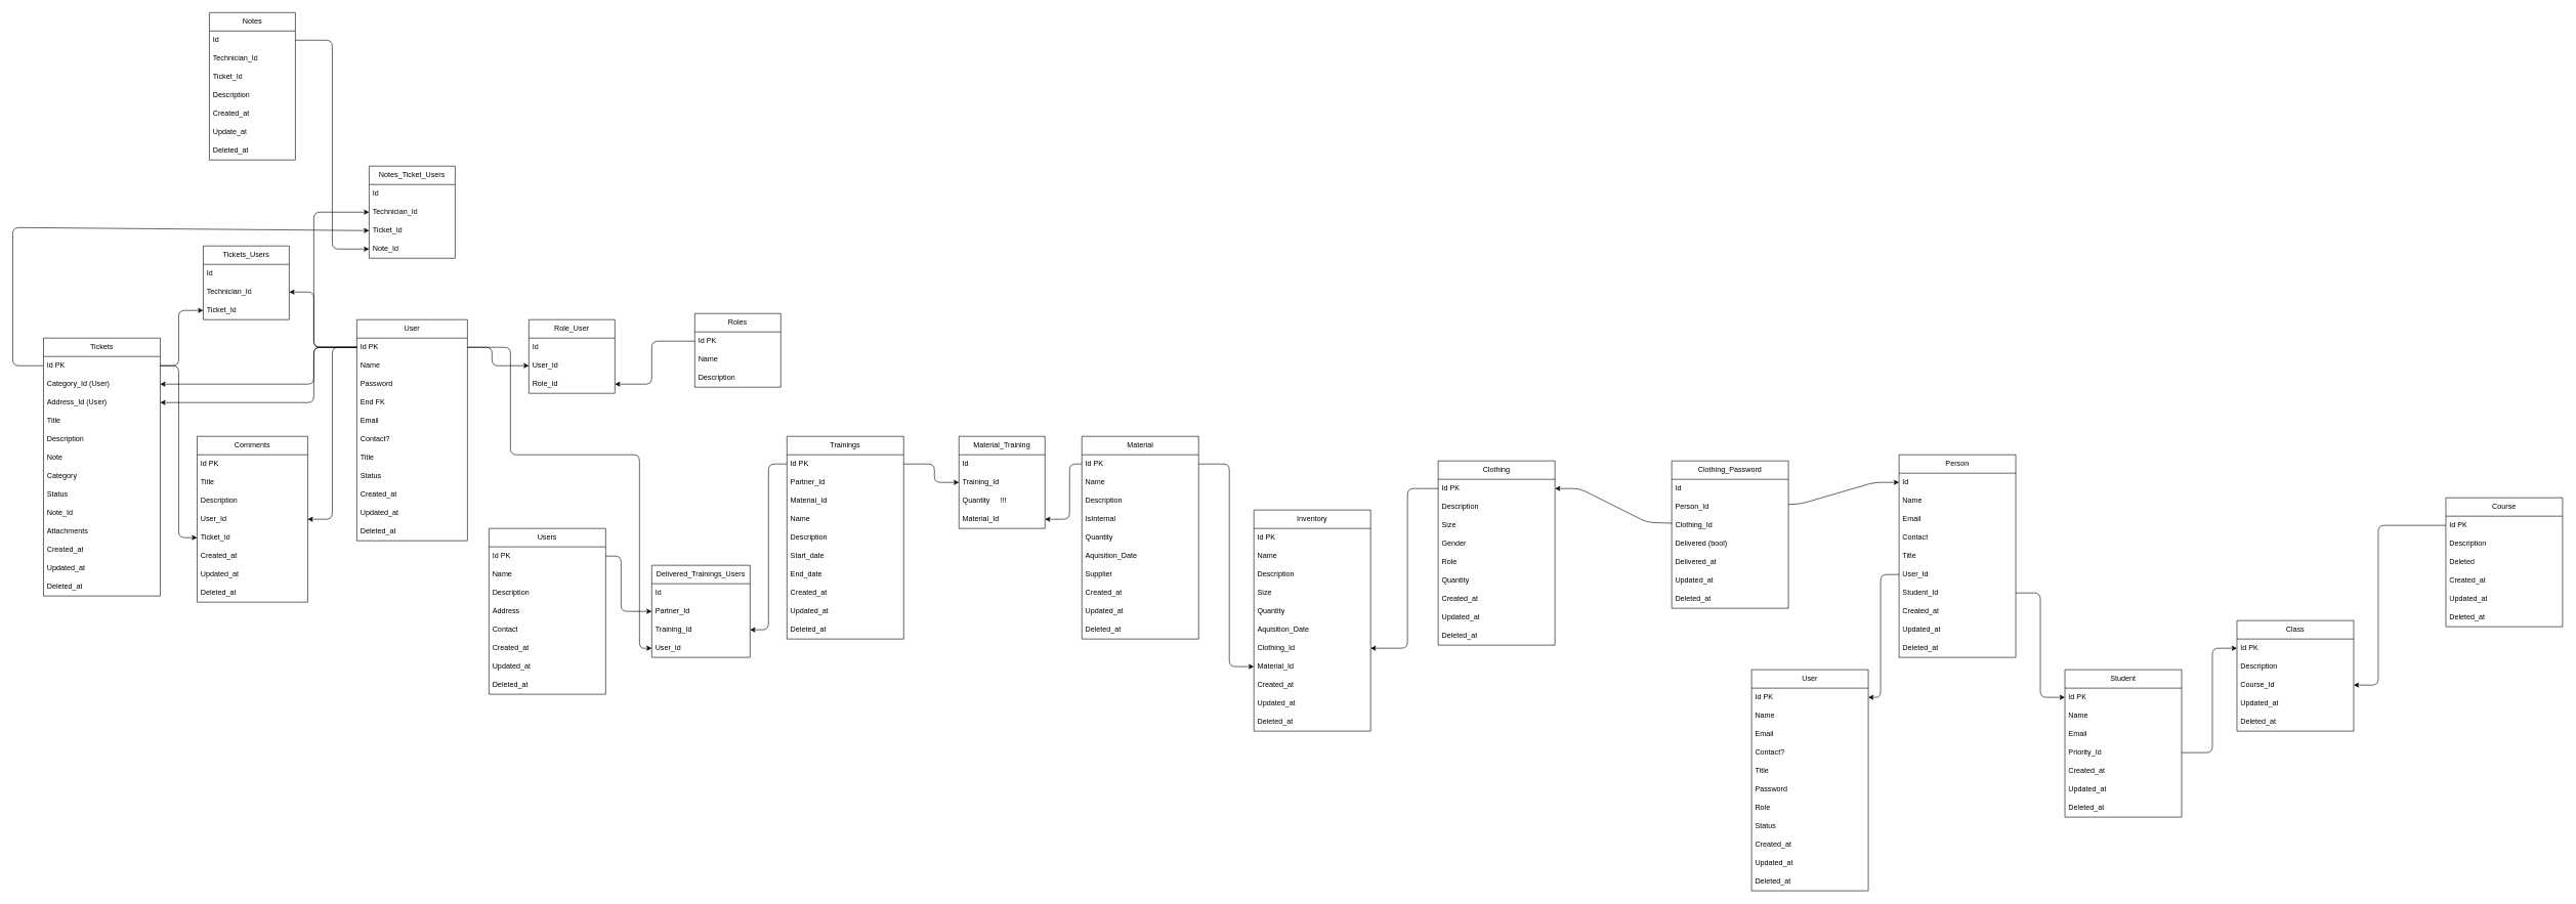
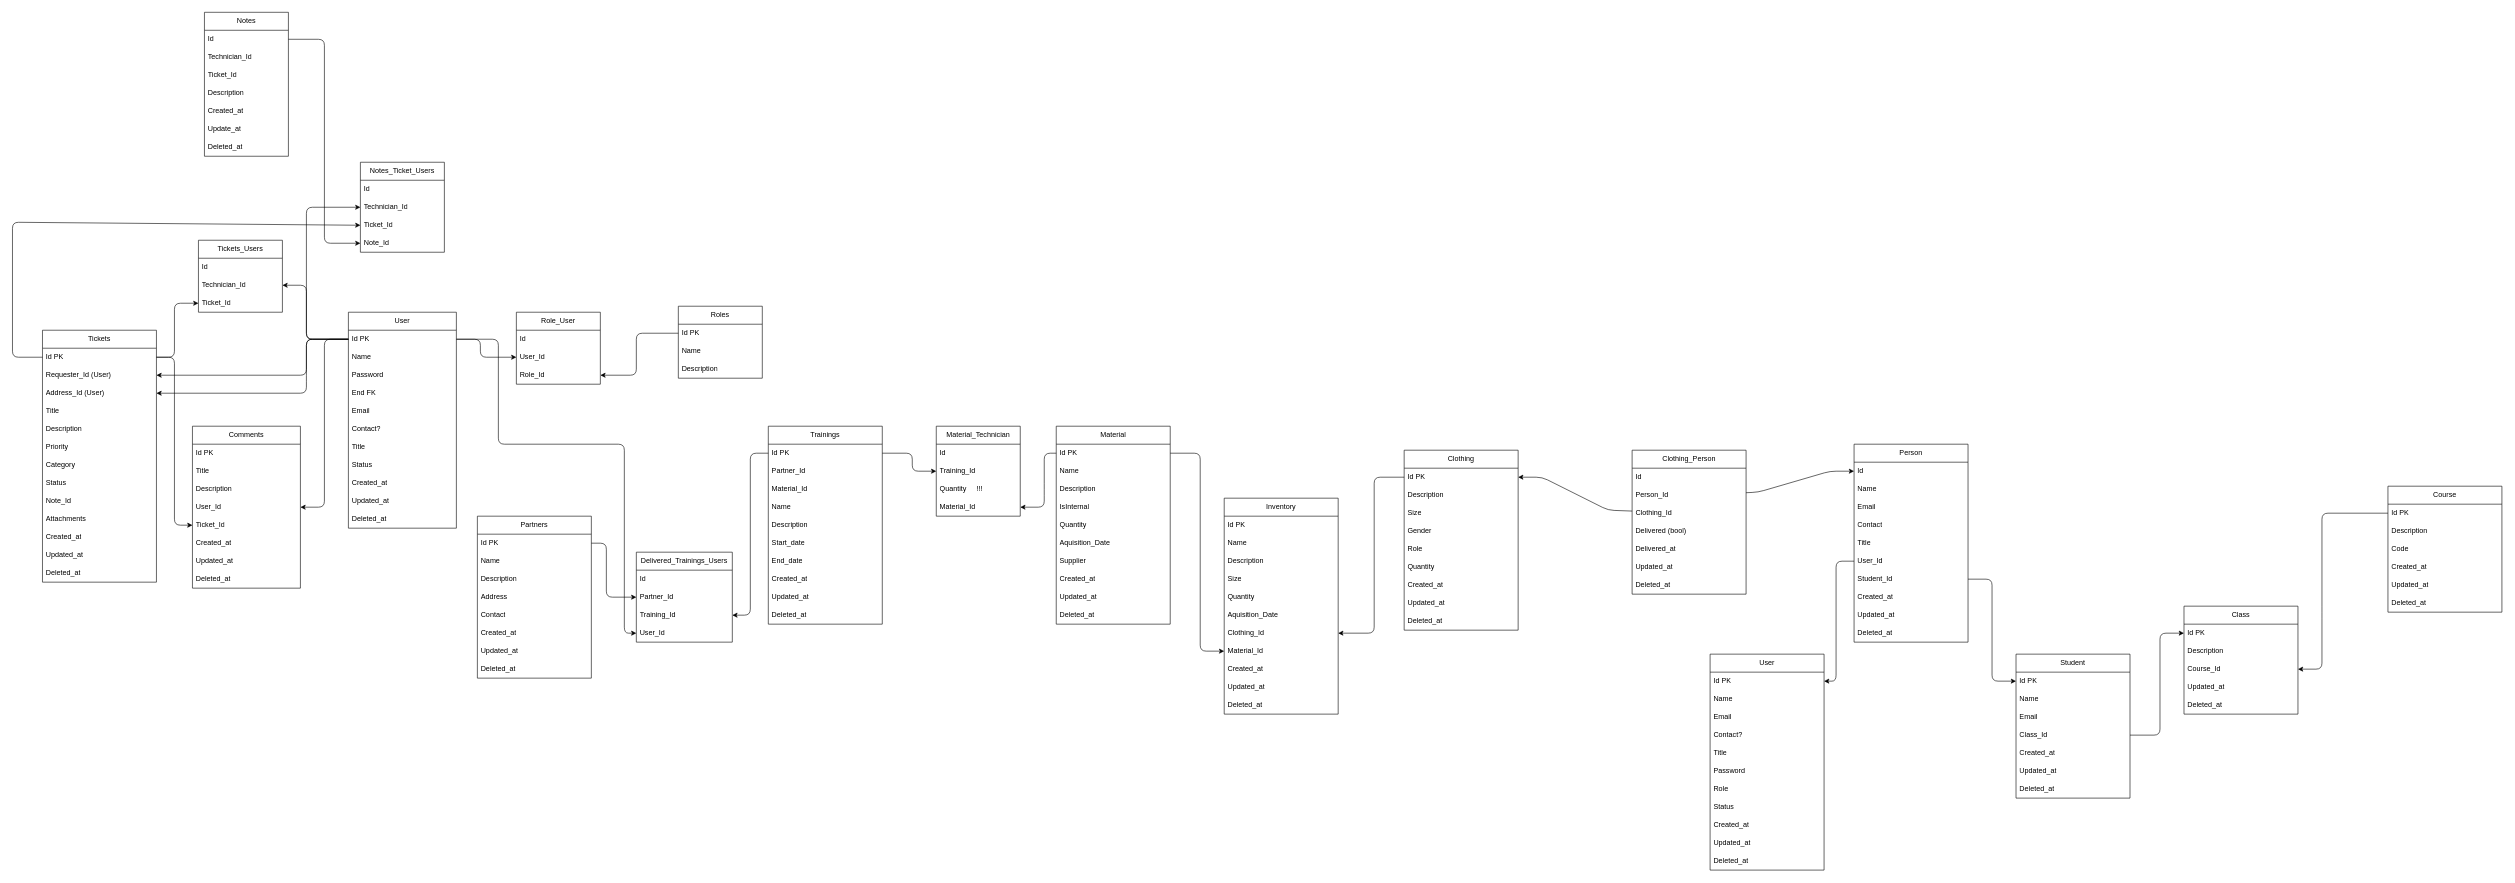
- <mxCell id="72" value="Category_Id (User)" style="text;strokeColor=none;fillColor=none;align=left;verticalAlign=middle;spacingLeft=4;spacingRight=4;overflow=hidden;points=[[0,0.5],[1,0.5]];portConstraint=eastwest;rotatable=0;whiteSpace=wrap;html=1;" parent="70" vertex="1"><mxGeometry y="60" width="190" height="30" as="geometry" /></mxCell>
+ <mxCell id="72" value="Requester_Id (User)" style="text;strokeColor=none;fillColor=none;align=left;verticalAlign=middle;spacingLeft=4;spacingRight=4;overflow=hidden;points=[[0,0.5],[1,0.5]];portConstraint=eastwest;rotatable=0;whiteSpace=wrap;html=1;" parent="70" vertex="1"><mxGeometry y="60" width="190" height="30" as="geometry" /></mxCell>
- <mxCell id="53" value="Material_Training" style="swimlane;fontStyle=0;childLayout=stackLayout;horizontal=1;startSize=30;horizontalStack=0;resizeParent=1;resizeParentMax=0;resizeLast=0;collapsible=1;marginBottom=0;whiteSpace=wrap;html=1;" parent="1" vertex="1"><mxGeometry x="1560" y="710" width="140" height="150" as="geometry" /></mxCell>
+ <mxCell id="53" value="Material_Technician" style="swimlane;fontStyle=0;childLayout=stackLayout;horizontal=1;startSize=30;horizontalStack=0;resizeParent=1;resizeParentMax=0;resizeLast=0;collapsible=1;marginBottom=0;whiteSpace=wrap;html=1;" parent="1" vertex="1"><mxGeometry x="1560" y="710" width="140" height="150" as="geometry" /></mxCell>
- <mxCell id="76" value="Note" style="text;strokeColor=none;fillColor=none;align=left;verticalAlign=middle;spacingLeft=4;spacingRight=4;overflow=hidden;points=[[0,0.5],[1,0.5]];portConstraint=eastwest;rotatable=0;whiteSpace=wrap;html=1;" parent="70" vertex="1"><mxGeometry y="180" width="190" height="30" as="geometry" /></mxCell>
+ <mxCell id="76" value="Priority" style="text;strokeColor=none;fillColor=none;align=left;verticalAlign=middle;spacingLeft=4;spacingRight=4;overflow=hidden;points=[[0,0.5],[1,0.5]];portConstraint=eastwest;rotatable=0;whiteSpace=wrap;html=1;" parent="70" vertex="1"><mxGeometry y="180" width="190" height="30" as="geometry" /></mxCell>
- <mxCell id="165" value="Clothing_Password" style="swimlane;fontStyle=0;childLayout=stackLayout;horizontal=1;startSize=30;horizontalStack=0;resizeParent=1;resizeParentMax=0;resizeLast=0;collapsible=1;marginBottom=0;whiteSpace=wrap;html=1;" vertex="1" parent="1"><mxGeometry x="2720" y="750" width="190" height="240" as="geometry"><mxRectangle x="1190" y="-30" width="80" height="30" as="alternateBounds" /></mxGeometry></mxCell>
+ <mxCell id="165" value="Clothing_Person" style="swimlane;fontStyle=0;childLayout=stackLayout;horizontal=1;startSize=30;horizontalStack=0;resizeParent=1;resizeParentMax=0;resizeLast=0;collapsible=1;marginBottom=0;whiteSpace=wrap;html=1;" vertex="1" parent="1"><mxGeometry x="2720" y="750" width="190" height="240" as="geometry"><mxRectangle x="1190" y="-30" width="80" height="30" as="alternateBounds" /></mxGeometry></mxCell>
- <mxCell id="44" value="Users" style="swimlane;fontStyle=0;childLayout=stackLayout;horizontal=1;startSize=30;horizontalStack=0;resizeParent=1;resizeParentMax=0;resizeLast=0;collapsible=1;marginBottom=0;whiteSpace=wrap;html=1;" parent="1" vertex="1"><mxGeometry x="795" y="860" width="190" height="270" as="geometry" /></mxCell>
+ <mxCell id="44" value="Partners" style="swimlane;fontStyle=0;childLayout=stackLayout;horizontal=1;startSize=30;horizontalStack=0;resizeParent=1;resizeParentMax=0;resizeLast=0;collapsible=1;marginBottom=0;whiteSpace=wrap;html=1;" parent="1" vertex="1"><mxGeometry x="795" y="860" width="190" height="270" as="geometry" /></mxCell>
- <mxCell id="136" value="Deleted" style="text;strokeColor=none;fillColor=none;align=left;verticalAlign=middle;spacingLeft=4;spacingRight=4;overflow=hidden;points=[[0,0.5],[1,0.5]];portConstraint=eastwest;rotatable=0;whiteSpace=wrap;html=1;" parent="133" vertex="1"><mxGeometry y="90" width="190" height="30" as="geometry" /></mxCell>
+ <mxCell id="136" value="Code" style="text;strokeColor=none;fillColor=none;align=left;verticalAlign=middle;spacingLeft=4;spacingRight=4;overflow=hidden;points=[[0,0.5],[1,0.5]];portConstraint=eastwest;rotatable=0;whiteSpace=wrap;html=1;" parent="133" vertex="1"><mxGeometry y="90" width="190" height="30" as="geometry" /></mxCell>
- <mxCell id="129" value="Priority_Id" style="text;strokeColor=none;fillColor=none;align=left;verticalAlign=middle;spacingLeft=4;spacingRight=4;overflow=hidden;points=[[0,0.5],[1,0.5]];portConstraint=eastwest;rotatable=0;whiteSpace=wrap;html=1;" parent="125" vertex="1"><mxGeometry y="120" width="190" height="30" as="geometry" /></mxCell>
+ <mxCell id="129" value="Class_Id" style="text;strokeColor=none;fillColor=none;align=left;verticalAlign=middle;spacingLeft=4;spacingRight=4;overflow=hidden;points=[[0,0.5],[1,0.5]];portConstraint=eastwest;rotatable=0;whiteSpace=wrap;html=1;" parent="125" vertex="1"><mxGeometry y="120" width="190" height="30" as="geometry" /></mxCell>
